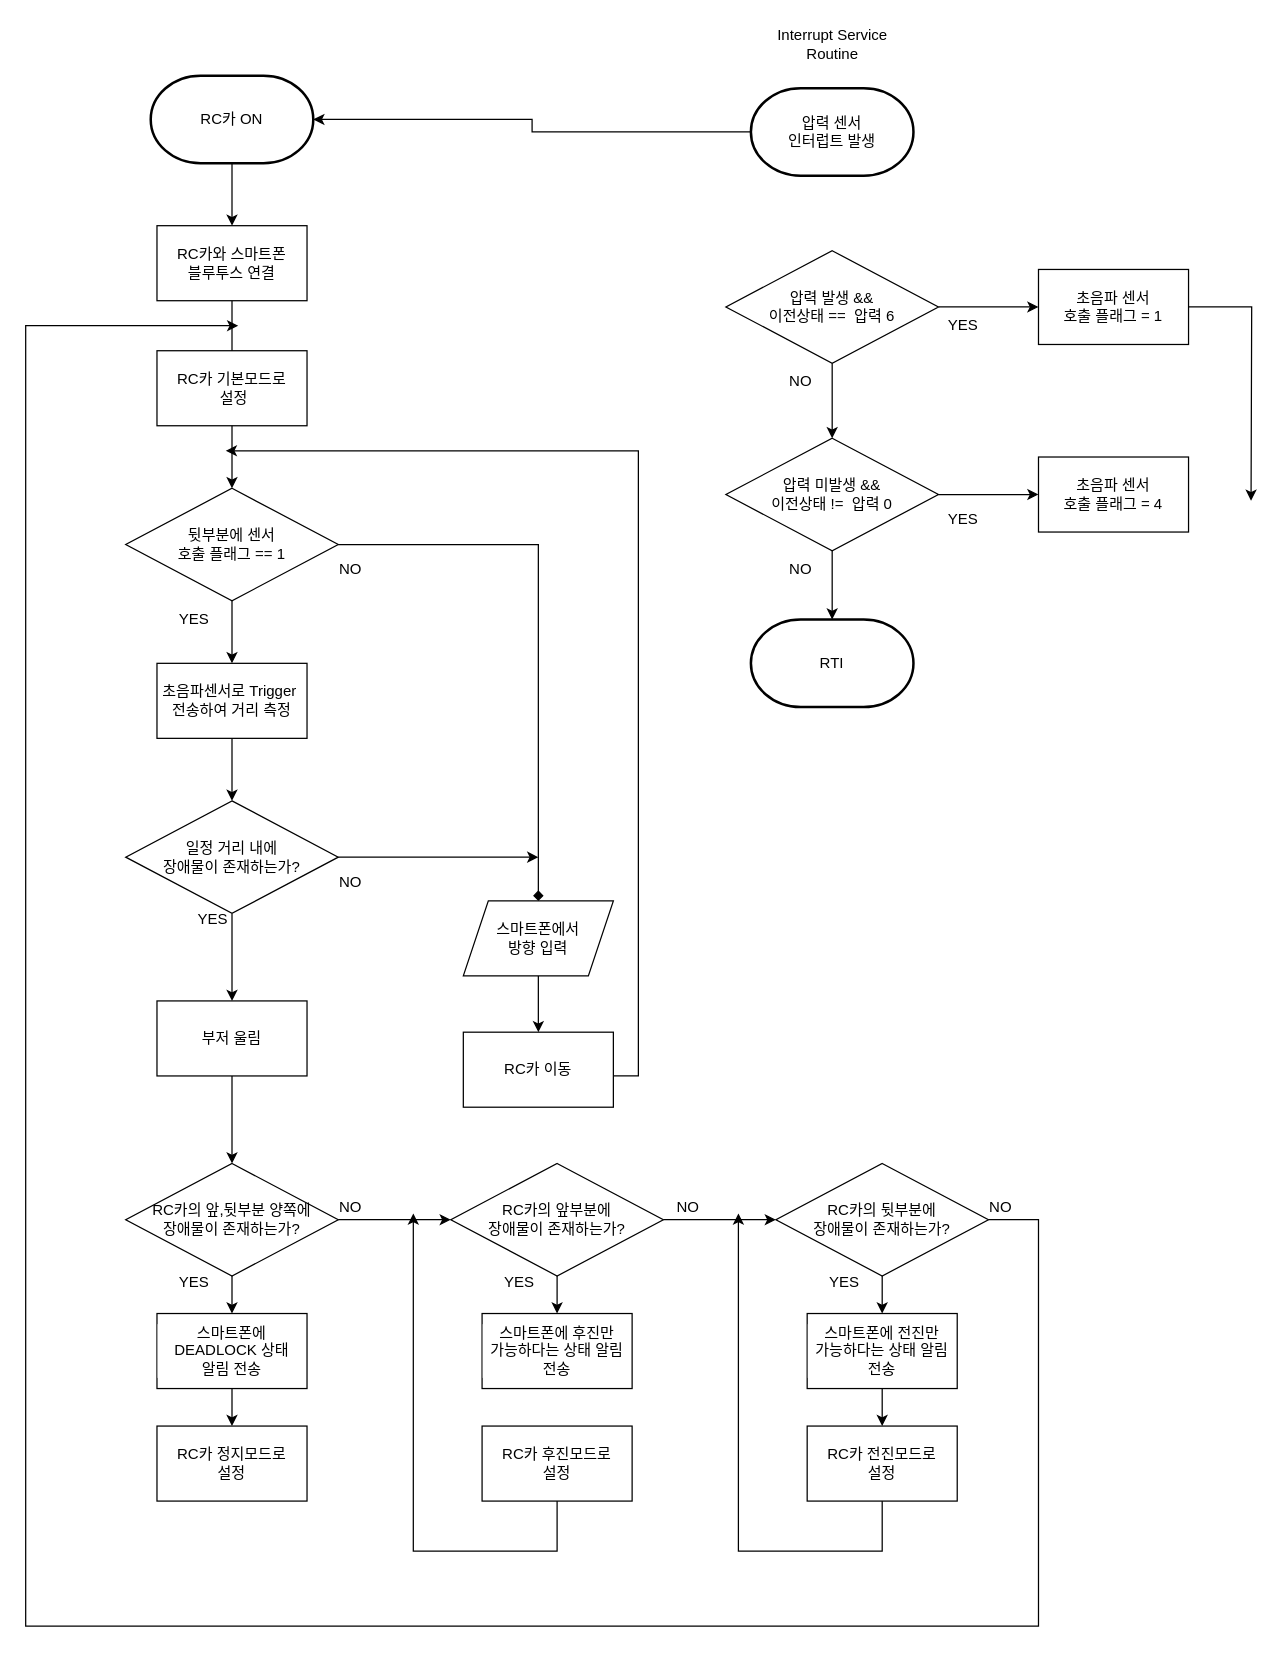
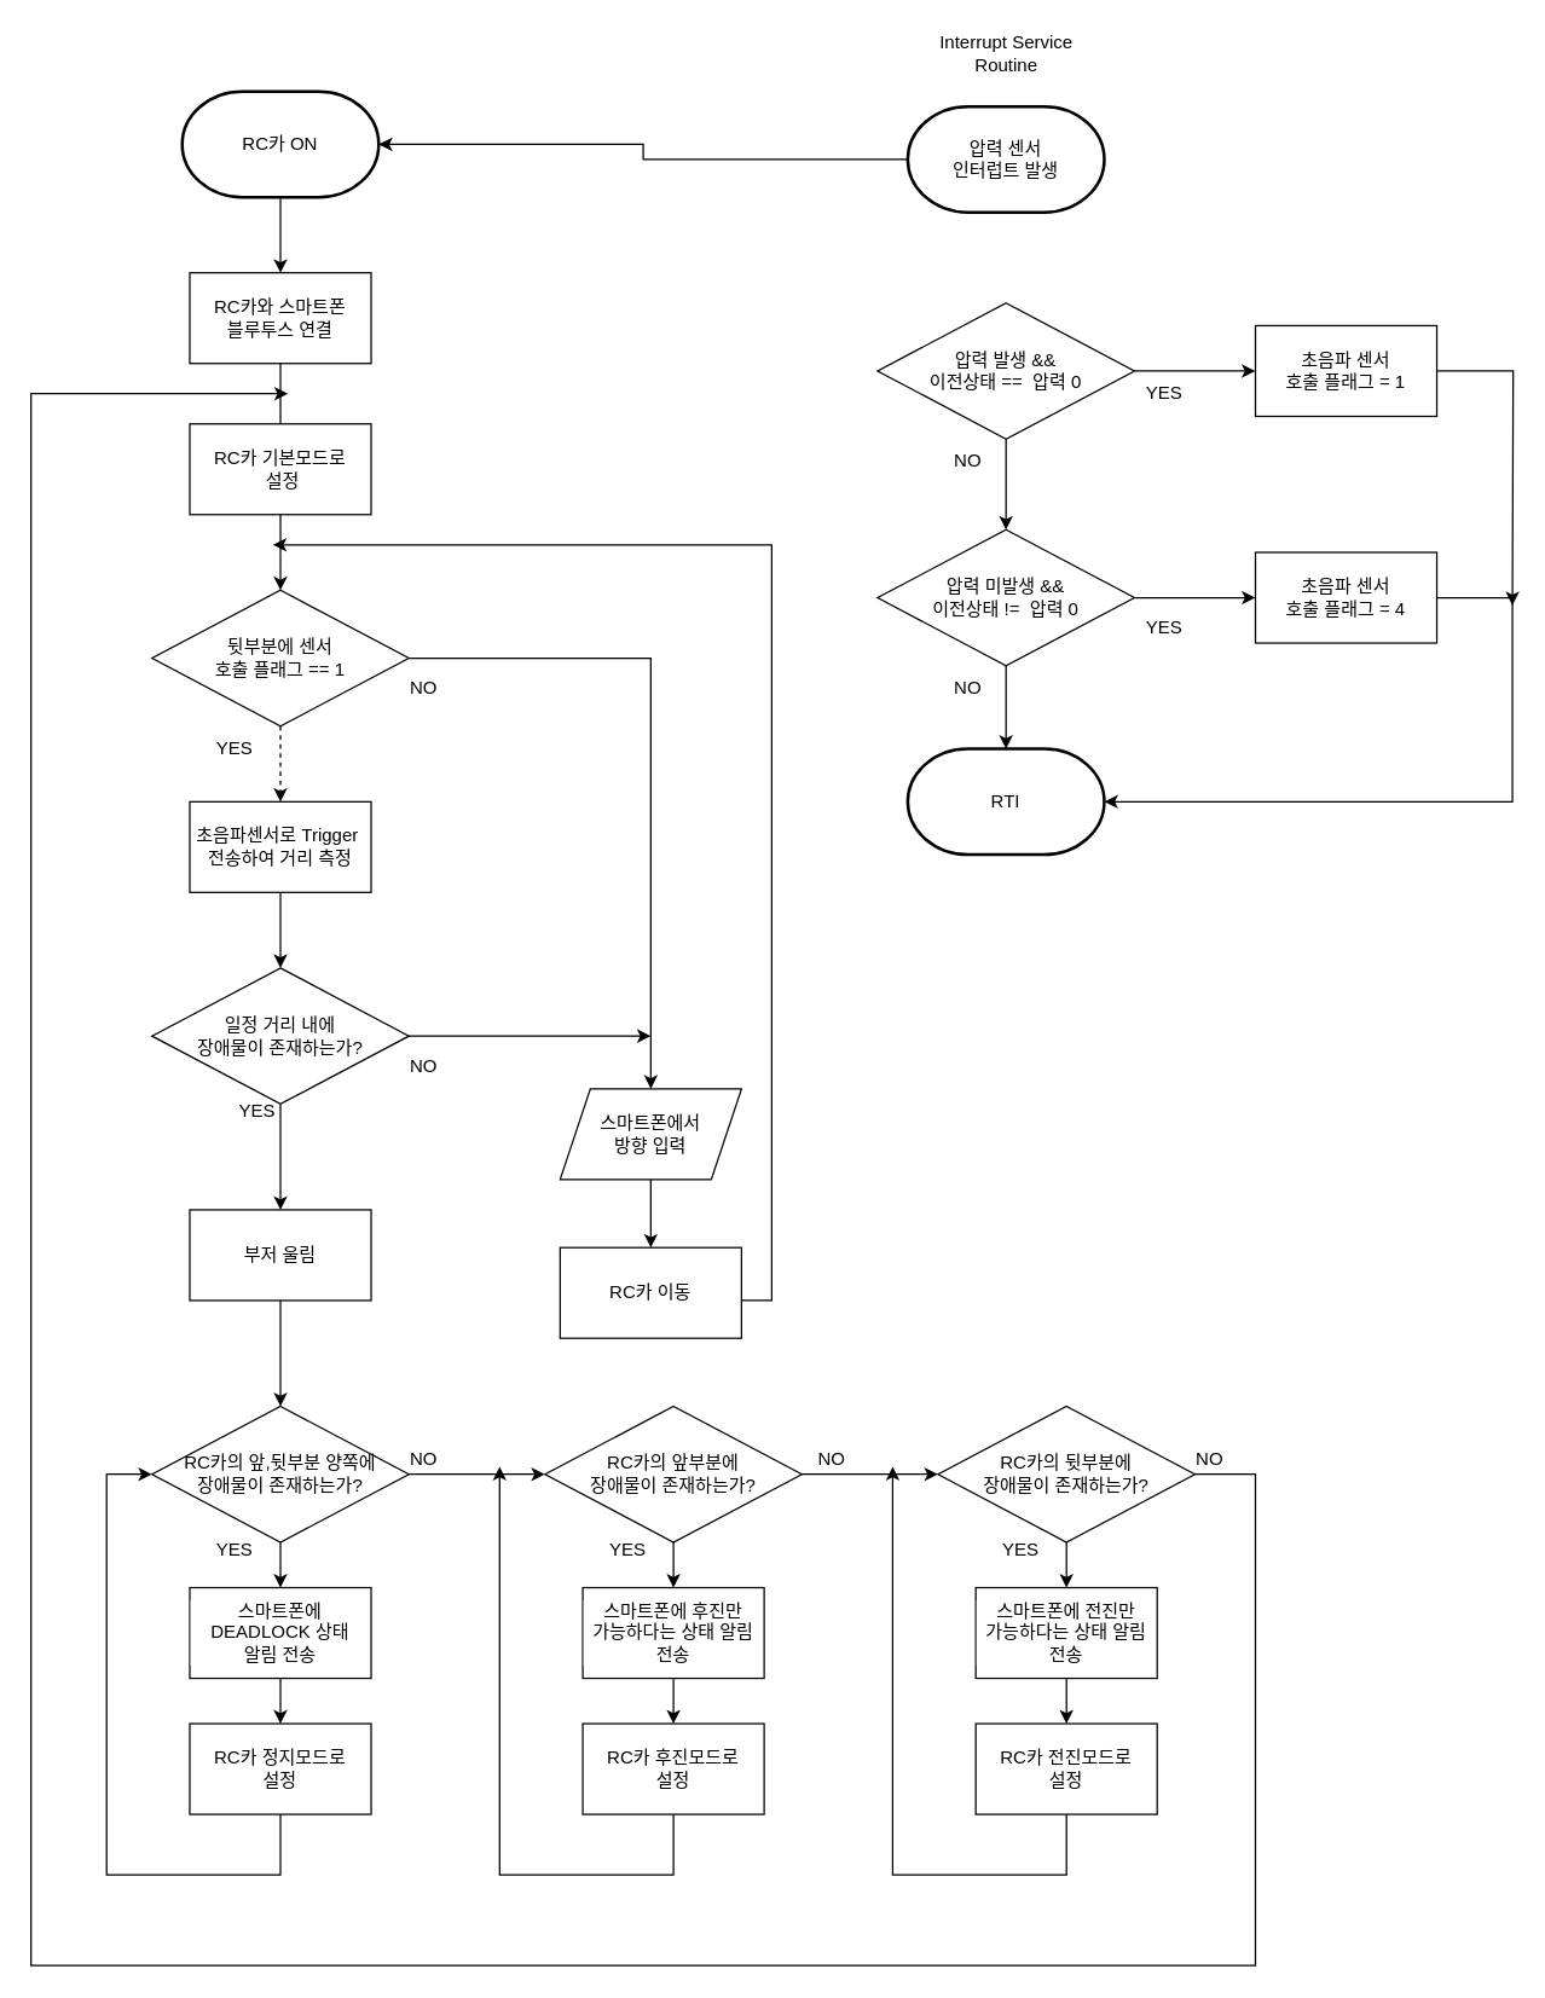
- <mxCell id="26" value="압력 발생 &amp;amp;&amp;amp; &lt;br&gt;이전상태 ==&amp;nbsp; 압력 6" style="rhombus;whiteSpace=wrap;html=1;strokeColor=default;labelBackgroundColor=default;fontColor=default;" parent="1" vertex="1"><mxGeometry x="580" y="200" width="170" height="90" as="geometry" /></mxCell>
+ <mxCell id="26" value="압력 발생 &amp;amp;&amp;amp; &lt;br&gt;이전상태 ==&amp;nbsp; 압력 0" style="rhombus;whiteSpace=wrap;html=1;strokeColor=default;labelBackgroundColor=default;fontColor=default;" parent="1" vertex="1"><mxGeometry x="580" y="200" width="170" height="90" as="geometry" /></mxCell>
- <mxCell id="10" style="edgeStyle=orthogonalEdgeStyle;rounded=0;orthogonalLoop=1;jettySize=auto;html=1;entryX=0.5;entryY=0;entryDx=0;entryDy=0;" parent="1" source="11" target="39" edge="1"><mxGeometry relative="1" as="geometry" /></mxCell>
+ <mxCell id="10" style="edgeStyle=orthogonalEdgeStyle;rounded=0;orthogonalLoop=1;jettySize=auto;html=1;entryX=0.5;entryY=0;entryDx=0;entryDy=0;dashed=1;" parent="1" source="11" target="39" edge="1"><mxGeometry relative="1" as="geometry" /></mxCell>
+ <mxCell id="34" style="edgeStyle=orthogonalEdgeStyle;rounded=0;orthogonalLoop=1;jettySize=auto;html=1;entryX=1;entryY=0.5;entryDx=0;entryDy=0;entryPerimeter=0;strokeColor=default;labelBackgroundColor=default;fontColor=default;" parent="1" source="35" target="40" edge="1"><mxGeometry relative="1" as="geometry"><mxPoint x="740" y="530" as="targetPoint" /><Array as="points"><mxPoint x="1000" y="395" /><mxPoint x="1000" y="530" /></Array></mxGeometry></mxCell>
- <mxCell id="9" style="edgeStyle=orthogonalEdgeStyle;rounded=0;orthogonalLoop=1;jettySize=auto;html=1;entryX=0.5;entryY=0;entryDx=0;entryDy=0;endArrow=diamond;" parent="1" source="11" target="13" edge="1"><mxGeometry relative="1" as="geometry"><mxPoint x="380" y="435" as="targetPoint" /></mxGeometry></mxCell>
+ <mxCell id="9" style="edgeStyle=orthogonalEdgeStyle;rounded=0;orthogonalLoop=1;jettySize=auto;html=1;entryX=0.5;entryY=0;entryDx=0;entryDy=0;" parent="1" source="11" target="13" edge="1"><mxGeometry relative="1" as="geometry"><mxPoint x="380" y="435" as="targetPoint" /></mxGeometry></mxCell>
+ <mxCell id="54" style="edgeStyle=orthogonalEdgeStyle;rounded=0;orthogonalLoop=1;jettySize=auto;html=1;labelBackgroundColor=default;fontColor=default;strokeColor=default;" edge="1" parent="1" source="55" target="57"><mxGeometry relative="1" as="geometry" /></mxCell>
+ <mxCell id="50" style="edgeStyle=orthogonalEdgeStyle;rounded=0;orthogonalLoop=1;jettySize=auto;html=1;labelBackgroundColor=default;fontColor=default;strokeColor=default;entryX=0;entryY=0.5;entryDx=0;entryDy=0;exitX=0.5;exitY=1;exitDx=0;exitDy=0;" edge="1" parent="1" source="51" target="44"><mxGeometry relative="1" as="geometry"><mxPoint x="50" y="970" as="targetPoint" /><Array as="points"><mxPoint x="185" y="1240" /><mxPoint x="70" y="1240" /><mxPoint x="70" y="975" /></Array></mxGeometry></mxCell>
